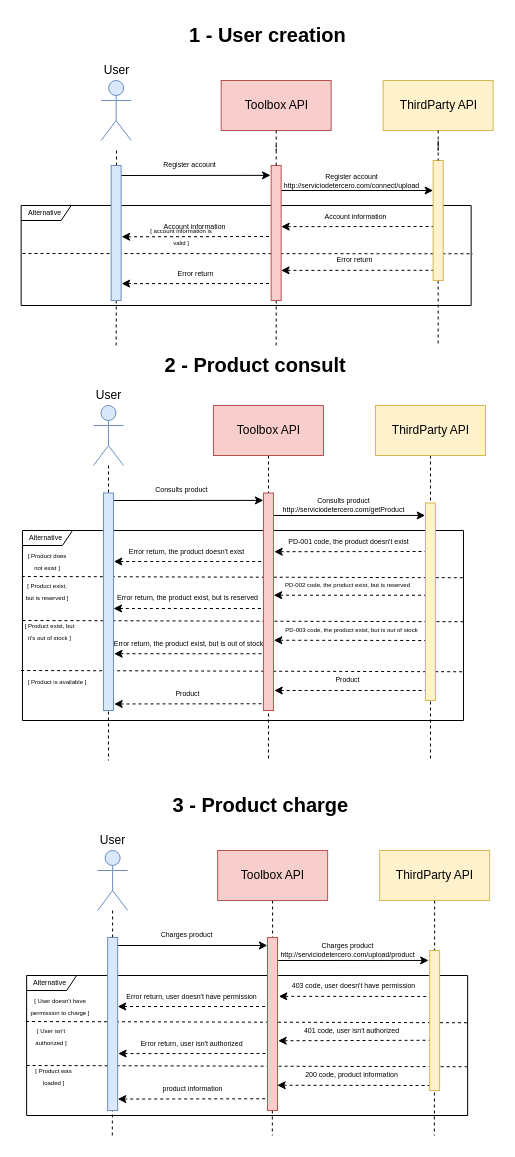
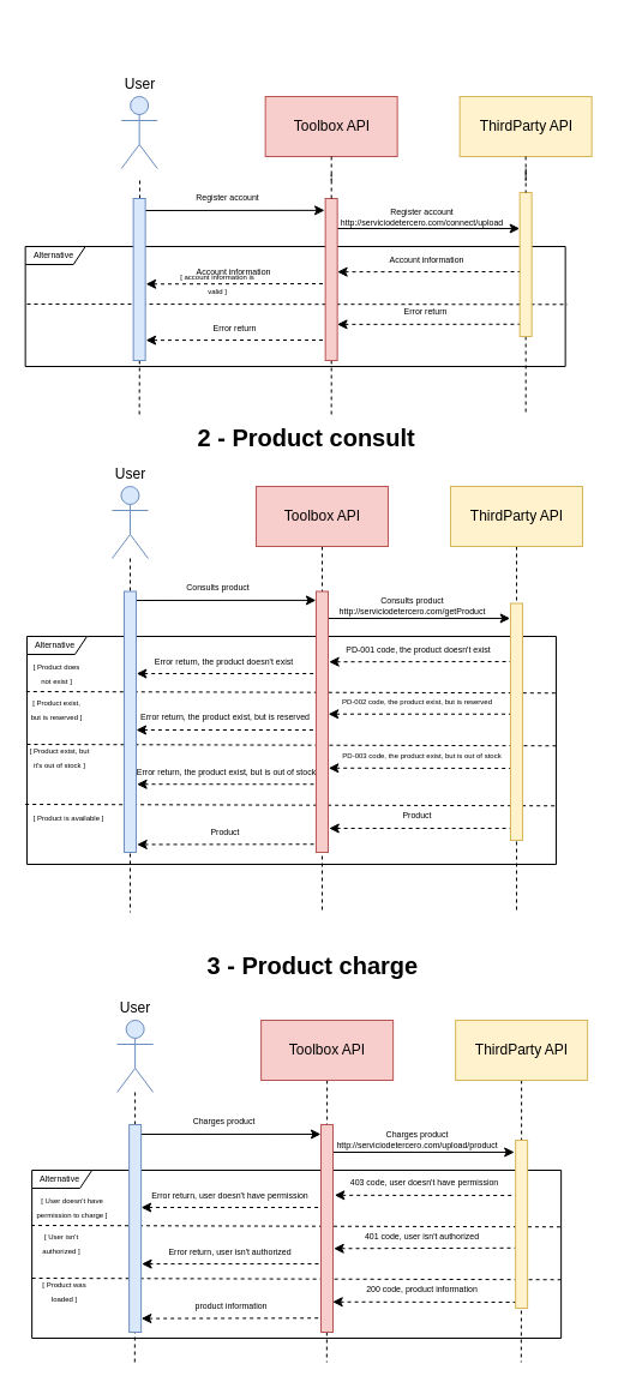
- <mxCell id="24" value="&lt;h1&gt;1 - User creation&lt;br&gt;&lt;/h1&gt;" style="text;html=1;strokeColor=none;fillColor=none;spacing=5;spacingTop=-20;whiteSpace=wrap;overflow=hidden;rounded=0;fontSize=10;" parent="1" vertex="1"><mxGeometry x="184.32" y="20" width="190" height="30" as="geometry" /></mxCell>
